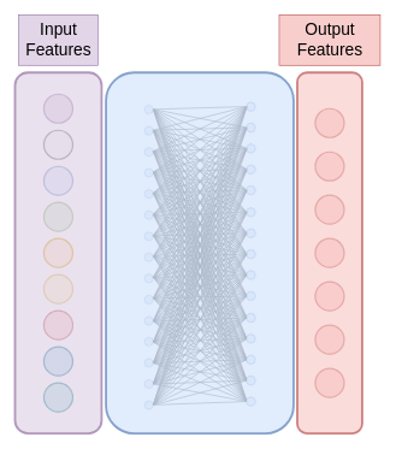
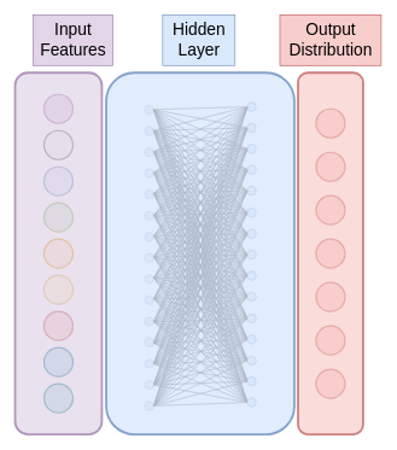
- <mxCell id="306" value="Input &lt;br&gt;Features" style="text;html=1;align=center;verticalAlign=middle;resizable=0;points=[];autosize=1;strokeColor=#9673a6;fillColor=#e1d5e7;fontSize=23;" vertex="1" parent="1"><mxGeometry x="25" y="20" width="110" height="70" as="geometry" /></mxCell>
+ <mxCell id="306" value="Input &lt;br&gt;Features" style="text;html=1;align=center;verticalAlign=middle;resizable=0;points=[];autosize=1;strokeColor=#9673a6;fillColor=#e1d5e7;fontSize=23;" vertex="1" parent="1"><mxGeometry x="45" y="20" width="110" height="70" as="geometry" /></mxCell>
+ <mxCell id="307" value="Hidden&lt;br&gt;Layer" style="text;html=1;align=center;verticalAlign=middle;resizable=0;points=[];autosize=1;strokeColor=#6c8ebf;fillColor=#dae8fc;fontSize=23;" vertex="1" parent="1"><mxGeometry x="224" y="20" width="100" height="70" as="geometry" /></mxCell>
- <mxCell id="308" value="Output&lt;br&gt;Features" style="text;html=1;align=center;verticalAlign=middle;resizable=0;points=[];autosize=1;strokeColor=#b85450;fillColor=#f8cecc;fontSize=23;" vertex="1" parent="1"><mxGeometry x="386" y="20" width="140" height="70" as="geometry" /></mxCell>
+ <mxCell id="308" value="Output&lt;br&gt;Distribution" style="text;html=1;align=center;verticalAlign=middle;resizable=0;points=[];autosize=1;strokeColor=#b85450;fillColor=#f8cecc;fontSize=23;" vertex="1" parent="1"><mxGeometry x="386" y="20" width="140" height="70" as="geometry" /></mxCell>
